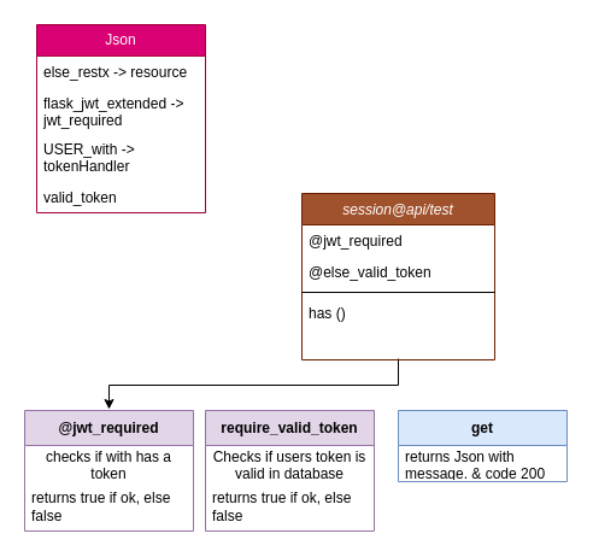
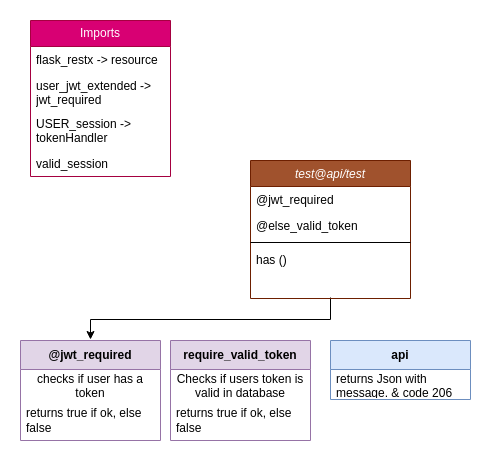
- <mxCell id="8" value="Json" style="swimlane;fontStyle=0;childLayout=stackLayout;horizontal=1;startSize=26;fillColor=#d80073;horizontalStack=0;resizeParent=1;resizeParentMax=0;resizeLast=0;collapsible=1;marginBottom=0;whiteSpace=wrap;html=1;fontColor=#ffffff;strokeColor=#A50040;" parent="1" vertex="1"><mxGeometry x="30" y="20" width="140" height="156" as="geometry" /></mxCell>
+ <mxCell id="8" value="Imports" style="swimlane;fontStyle=0;childLayout=stackLayout;horizontal=1;startSize=26;fillColor=#d80073;horizontalStack=0;resizeParent=1;resizeParentMax=0;resizeLast=0;collapsible=1;marginBottom=0;whiteSpace=wrap;html=1;fontColor=#ffffff;strokeColor=#A50040;" parent="1" vertex="1"><mxGeometry x="30" y="20" width="140" height="156" as="geometry" /></mxCell>
- <mxCell id="9" value="else_restx -&amp;gt; resource" style="text;strokeColor=none;fillColor=none;align=left;verticalAlign=top;spacingLeft=4;spacingRight=4;overflow=hidden;rotatable=0;points=[[0,0.5],[1,0.5]];portConstraint=eastwest;whiteSpace=wrap;html=1;" parent="8" vertex="1"><mxGeometry y="26" width="140" height="26" as="geometry" /></mxCell>
+ <mxCell id="9" value="flask_restx -&amp;gt; resource" style="text;strokeColor=none;fillColor=none;align=left;verticalAlign=top;spacingLeft=4;spacingRight=4;overflow=hidden;rotatable=0;points=[[0,0.5],[1,0.5]];portConstraint=eastwest;whiteSpace=wrap;html=1;" parent="8" vertex="1"><mxGeometry y="26" width="140" height="26" as="geometry" /></mxCell>
- <mxCell id="10" value="flask_jwt_extended -&amp;gt; jwt_required" style="text;strokeColor=none;fillColor=none;align=left;verticalAlign=top;spacingLeft=4;spacingRight=4;overflow=hidden;rotatable=0;points=[[0,0.5],[1,0.5]];portConstraint=eastwest;whiteSpace=wrap;html=1;" parent="8" vertex="1"><mxGeometry y="52" width="140" height="38" as="geometry" /></mxCell>
+ <mxCell id="10" value="user_jwt_extended -&amp;gt; jwt_required" style="text;strokeColor=none;fillColor=none;align=left;verticalAlign=top;spacingLeft=4;spacingRight=4;overflow=hidden;rotatable=0;points=[[0,0.5],[1,0.5]];portConstraint=eastwest;whiteSpace=wrap;html=1;" parent="8" vertex="1"><mxGeometry y="52" width="140" height="38" as="geometry" /></mxCell>
- <mxCell id="11" value="USER_with -&amp;gt; tokenHandler" style="text;strokeColor=none;fillColor=none;align=left;verticalAlign=top;spacingLeft=4;spacingRight=4;overflow=hidden;rotatable=0;points=[[0,0.5],[1,0.5]];portConstraint=eastwest;whiteSpace=wrap;html=1;" parent="8" vertex="1"><mxGeometry y="90" width="140" height="40" as="geometry" /></mxCell>
+ <mxCell id="11" value="USER_session -&amp;gt; tokenHandler" style="text;strokeColor=none;fillColor=none;align=left;verticalAlign=top;spacingLeft=4;spacingRight=4;overflow=hidden;rotatable=0;points=[[0,0.5],[1,0.5]];portConstraint=eastwest;whiteSpace=wrap;html=1;" parent="8" vertex="1"><mxGeometry y="90" width="140" height="40" as="geometry" /></mxCell>
- <mxCell id="12" value="valid_token" style="text;strokeColor=none;fillColor=none;align=left;verticalAlign=top;spacingLeft=4;spacingRight=4;overflow=hidden;rotatable=0;points=[[0,0.5],[1,0.5]];portConstraint=eastwest;whiteSpace=wrap;html=1;" parent="8" vertex="1"><mxGeometry y="130" width="140" height="26" as="geometry" /></mxCell>
+ <mxCell id="12" value="valid_session" style="text;strokeColor=none;fillColor=none;align=left;verticalAlign=top;spacingLeft=4;spacingRight=4;overflow=hidden;rotatable=0;points=[[0,0.5],[1,0.5]];portConstraint=eastwest;whiteSpace=wrap;html=1;" parent="8" vertex="1"><mxGeometry y="130" width="140" height="26" as="geometry" /></mxCell>
- <mxCell id="3" value="session@api/test" style="swimlane;fontStyle=2;align=center;verticalAlign=top;childLayout=stackLayout;horizontal=1;startSize=26;horizontalStack=0;resizeParent=1;resizeLast=0;collapsible=1;marginBottom=0;rounded=0;shadow=0;strokeWidth=1;fillColor=#a0522d;strokeColor=#6D1F00;fontColor=#ffffff;" parent="1" vertex="1"><mxGeometry x="250" y="160" width="160" height="138" as="geometry"><mxRectangle x="230" y="140" width="160" height="26" as="alternateBounds" /></mxGeometry></mxCell>
+ <mxCell id="3" value="test@api/test" style="swimlane;fontStyle=2;align=center;verticalAlign=top;childLayout=stackLayout;horizontal=1;startSize=26;horizontalStack=0;resizeParent=1;resizeLast=0;collapsible=1;marginBottom=0;rounded=0;shadow=0;strokeWidth=1;fillColor=#a0522d;strokeColor=#6D1F00;fontColor=#ffffff;" parent="1" vertex="1"><mxGeometry x="250" y="160" width="160" height="138" as="geometry"><mxRectangle x="230" y="140" width="160" height="26" as="alternateBounds" /></mxGeometry></mxCell>
- <mxCell id="19" value="get" style="swimlane;fontStyle=1;align=center;verticalAlign=middle;childLayout=stackLayout;horizontal=1;startSize=29;horizontalStack=0;resizeParent=1;resizeParentMax=0;resizeLast=0;collapsible=0;marginBottom=0;html=1;whiteSpace=wrap;fillColor=#dae8fc;strokeColor=#6c8ebf;" parent="1" vertex="1"><mxGeometry x="330" y="340" width="140" height="59" as="geometry" /></mxCell>
+ <mxCell id="19" value="api" style="swimlane;fontStyle=1;align=center;verticalAlign=middle;childLayout=stackLayout;horizontal=1;startSize=29;horizontalStack=0;resizeParent=1;resizeParentMax=0;resizeLast=0;collapsible=0;marginBottom=0;html=1;whiteSpace=wrap;fillColor=#dae8fc;strokeColor=#6c8ebf;" parent="1" vertex="1"><mxGeometry x="330" y="340" width="140" height="59" as="geometry" /></mxCell>
- <mxCell id="20" value="returns Json with message. &amp;amp; code 200" style="text;html=1;strokeColor=none;fillColor=none;align=left;verticalAlign=middle;spacingLeft=4;spacingRight=4;overflow=hidden;rotatable=0;points=[[0,0.5],[1,0.5]];portConstraint=eastwest;whiteSpace=wrap;" parent="19" vertex="1"><mxGeometry y="29" width="140" height="30" as="geometry" /></mxCell>
+ <mxCell id="20" value="returns Json with message. &amp;amp; code 206" style="text;html=1;strokeColor=none;fillColor=none;align=left;verticalAlign=middle;spacingLeft=4;spacingRight=4;overflow=hidden;rotatable=0;points=[[0,0.5],[1,0.5]];portConstraint=eastwest;whiteSpace=wrap;" parent="19" vertex="1"><mxGeometry y="29" width="140" height="30" as="geometry" /></mxCell>
- <mxCell id="14" value="checks if with has a token" style="text;html=1;strokeColor=none;fillColor=none;align=center;verticalAlign=middle;spacingLeft=4;spacingRight=4;overflow=hidden;rotatable=0;points=[[0,0.5],[1,0.5]];portConstraint=eastwest;whiteSpace=wrap;" parent="13" vertex="1"><mxGeometry y="29" width="140" height="31" as="geometry" /></mxCell>
+ <mxCell id="14" value="checks if user has a token" style="text;html=1;strokeColor=none;fillColor=none;align=center;verticalAlign=middle;spacingLeft=4;spacingRight=4;overflow=hidden;rotatable=0;points=[[0,0.5],[1,0.5]];portConstraint=eastwest;whiteSpace=wrap;" parent="13" vertex="1"><mxGeometry y="29" width="140" height="31" as="geometry" /></mxCell>
